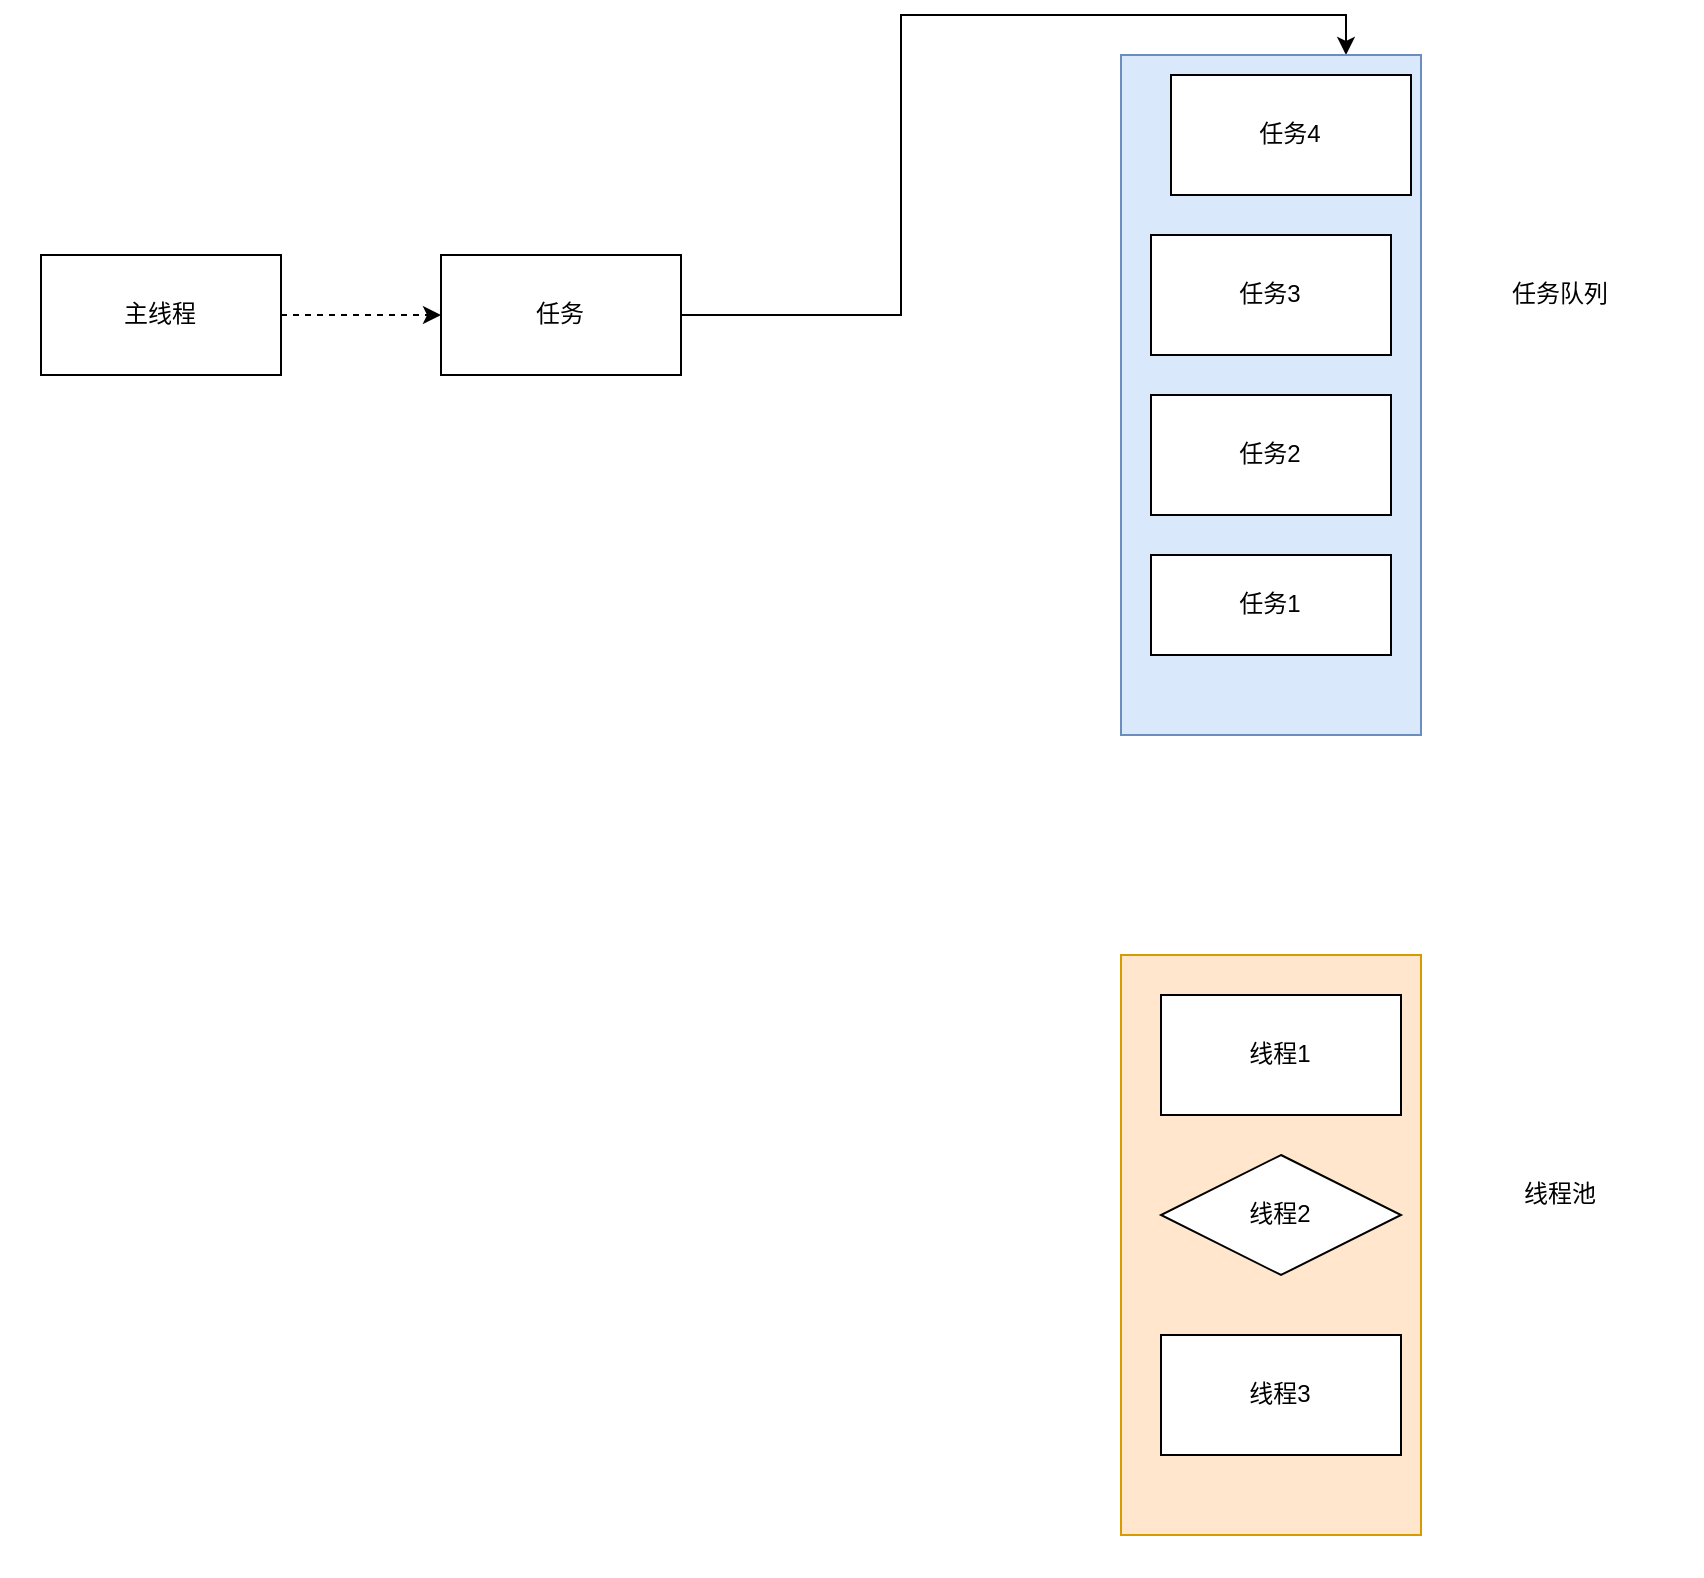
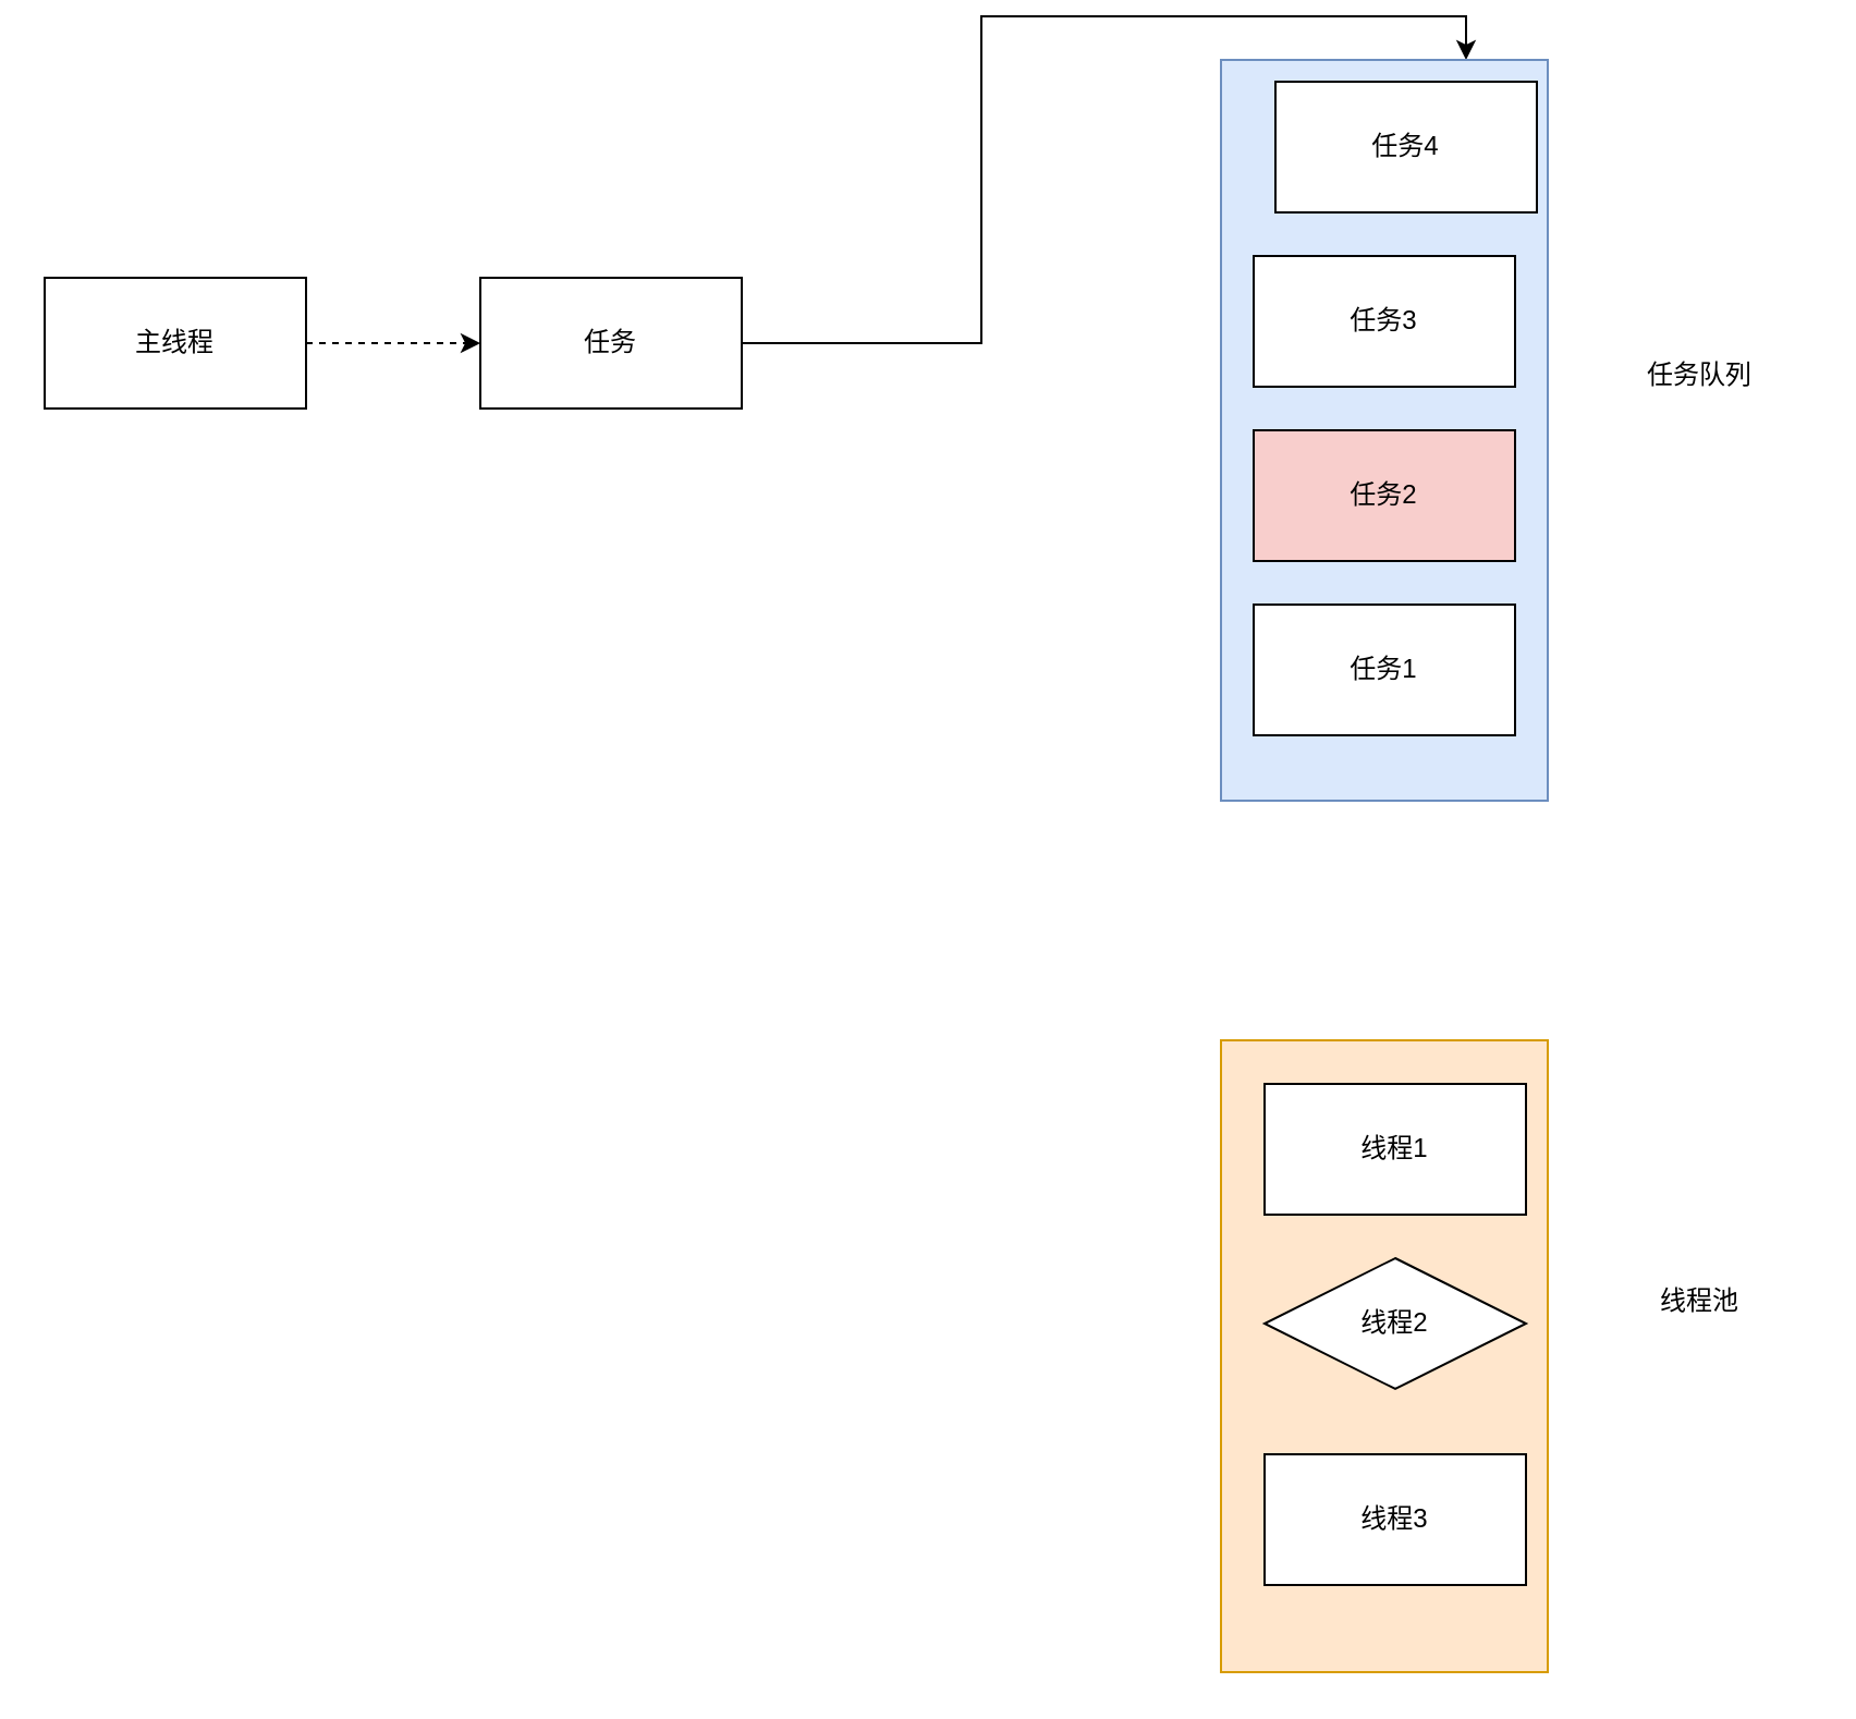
- <mxCell id="11" value="任务队列" style="text;html=1;strokeColor=none;fillColor=none;align=center;verticalAlign=middle;whiteSpace=wrap;rounded=0;" vertex="1" parent="1"><mxGeometry x="730" y="130" width="100" height="20" as="geometry" /></mxCell>
+ <mxCell id="11" value="任务队列" style="text;html=1;strokeColor=none;fillColor=none;align=center;verticalAlign=middle;whiteSpace=wrap;rounded=0;" vertex="1" parent="1"><mxGeometry x="730" y="155" width="100" height="20" as="geometry" /></mxCell>
- <mxCell id="7" value="任务2" style="rounded=0;whiteSpace=wrap;html=1;" vertex="1" parent="1"><mxGeometry x="575" y="190" width="120" height="60" as="geometry" /></mxCell>
+ <mxCell id="7" value="任务2" style="rounded=0;whiteSpace=wrap;html=1;fillColor=#f8cecc;" vertex="1" parent="1"><mxGeometry x="575" y="190" width="120" height="60" as="geometry" /></mxCell>
- <mxCell id="8" value="任务1" style="rounded=0;whiteSpace=wrap;html=1;" vertex="1" parent="1"><mxGeometry x="575" y="270" width="120" height="50" as="geometry" /></mxCell>
+ <mxCell id="8" value="任务1" style="rounded=0;whiteSpace=wrap;html=1;" vertex="1" parent="1"><mxGeometry x="575" y="270" width="120" height="60" as="geometry" /></mxCell>
